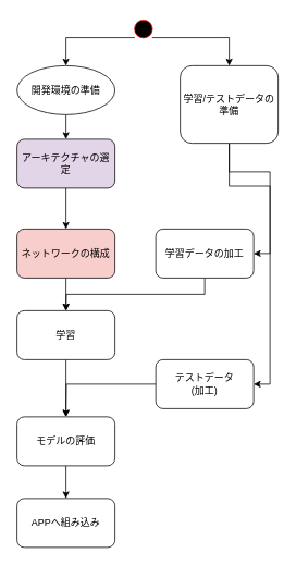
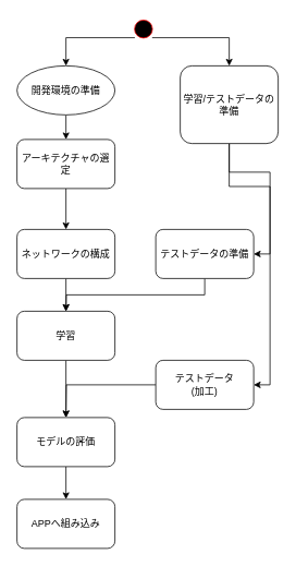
- <mxCell id="11" value="アーキテクチャの選定" style="rounded=1;whiteSpace=wrap;html=1;fillColor=#e1d5e7;" vertex="1" parent="1"><mxGeometry x="20" y="170" width="120" height="60" as="geometry" /></mxCell>
+ <mxCell id="11" value="アーキテクチャの選定" style="rounded=1;whiteSpace=wrap;html=1;" vertex="1" parent="1"><mxGeometry x="20" y="170" width="120" height="60" as="geometry" /></mxCell>
- <mxCell id="15" value="ネットワークの構成" style="rounded=1;whiteSpace=wrap;html=1;fillColor=#f8cecc;" vertex="1" parent="1"><mxGeometry x="20" y="280" width="120" height="60" as="geometry" /></mxCell>
+ <mxCell id="15" value="ネットワークの構成" style="rounded=1;whiteSpace=wrap;html=1;" vertex="1" parent="1"><mxGeometry x="20" y="280" width="120" height="60" as="geometry" /></mxCell>
- <mxCell id="13" value="学習データの加工" style="rounded=1;whiteSpace=wrap;html=1;" vertex="1" parent="1"><mxGeometry x="190" y="280" width="120" height="60" as="geometry" /></mxCell>
+ <mxCell id="13" value="テストデータの準備" style="rounded=1;whiteSpace=wrap;html=1;" vertex="1" parent="1"><mxGeometry x="190" y="280" width="120" height="60" as="geometry" /></mxCell>
